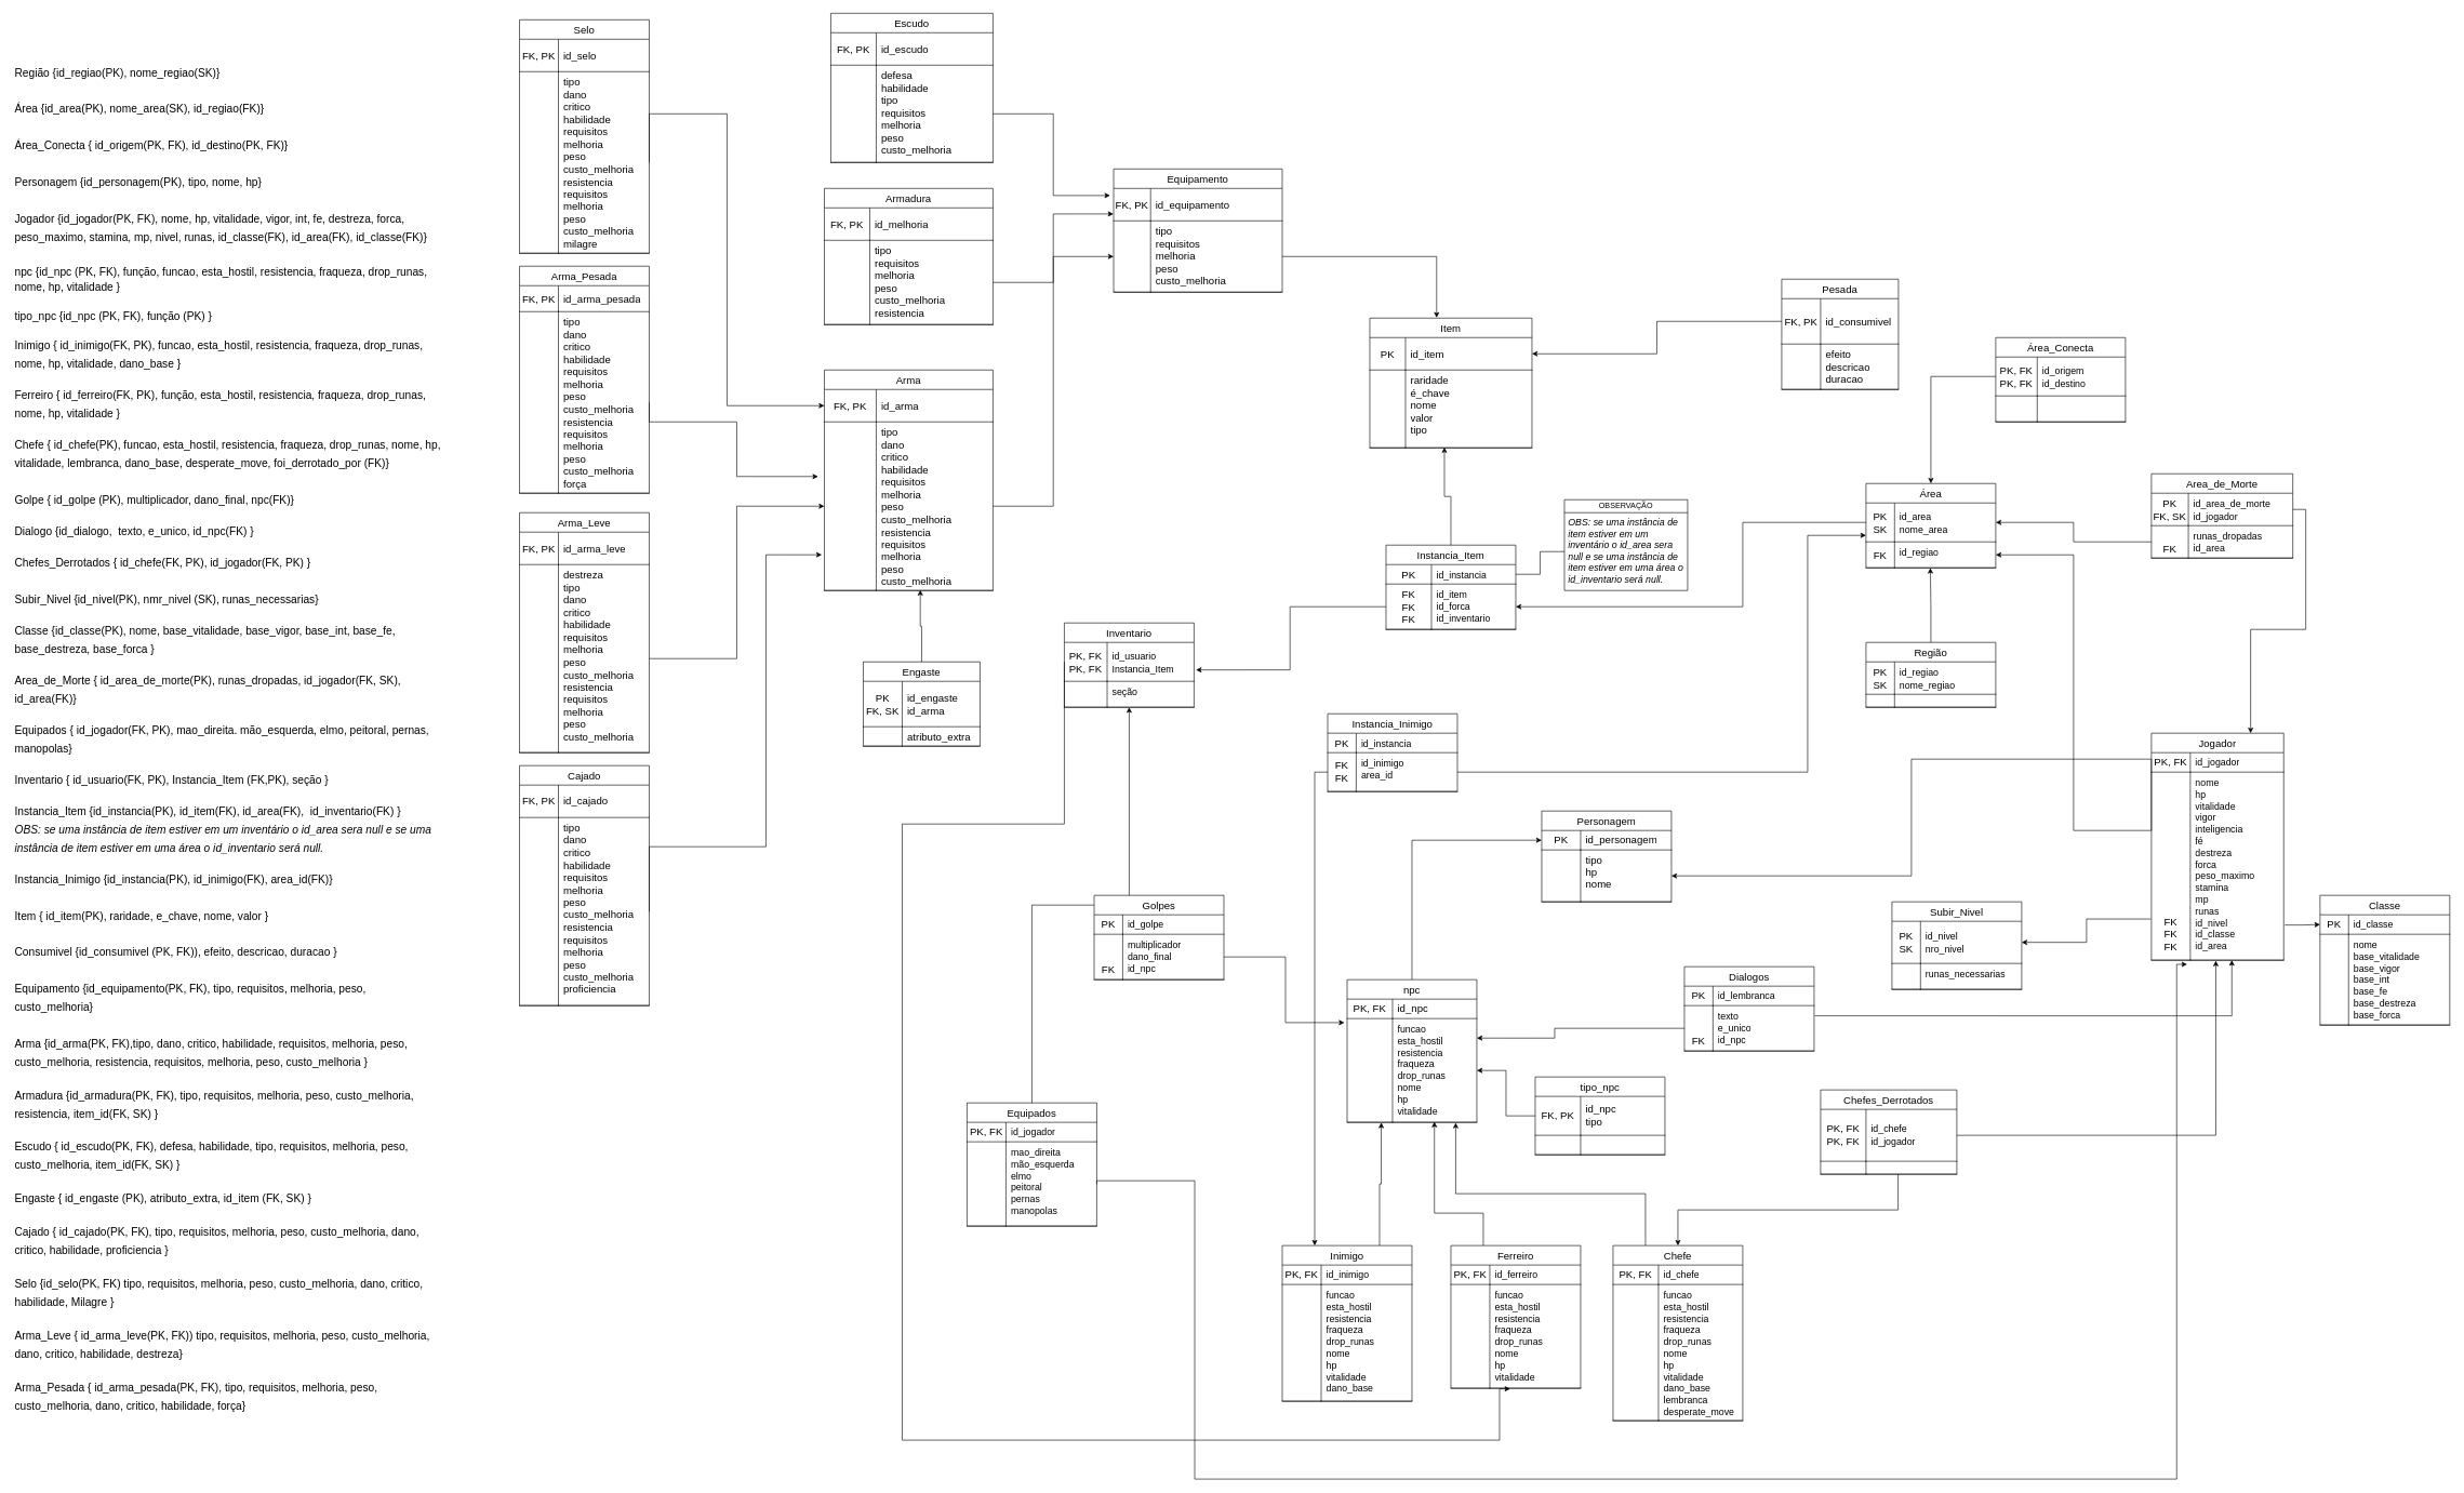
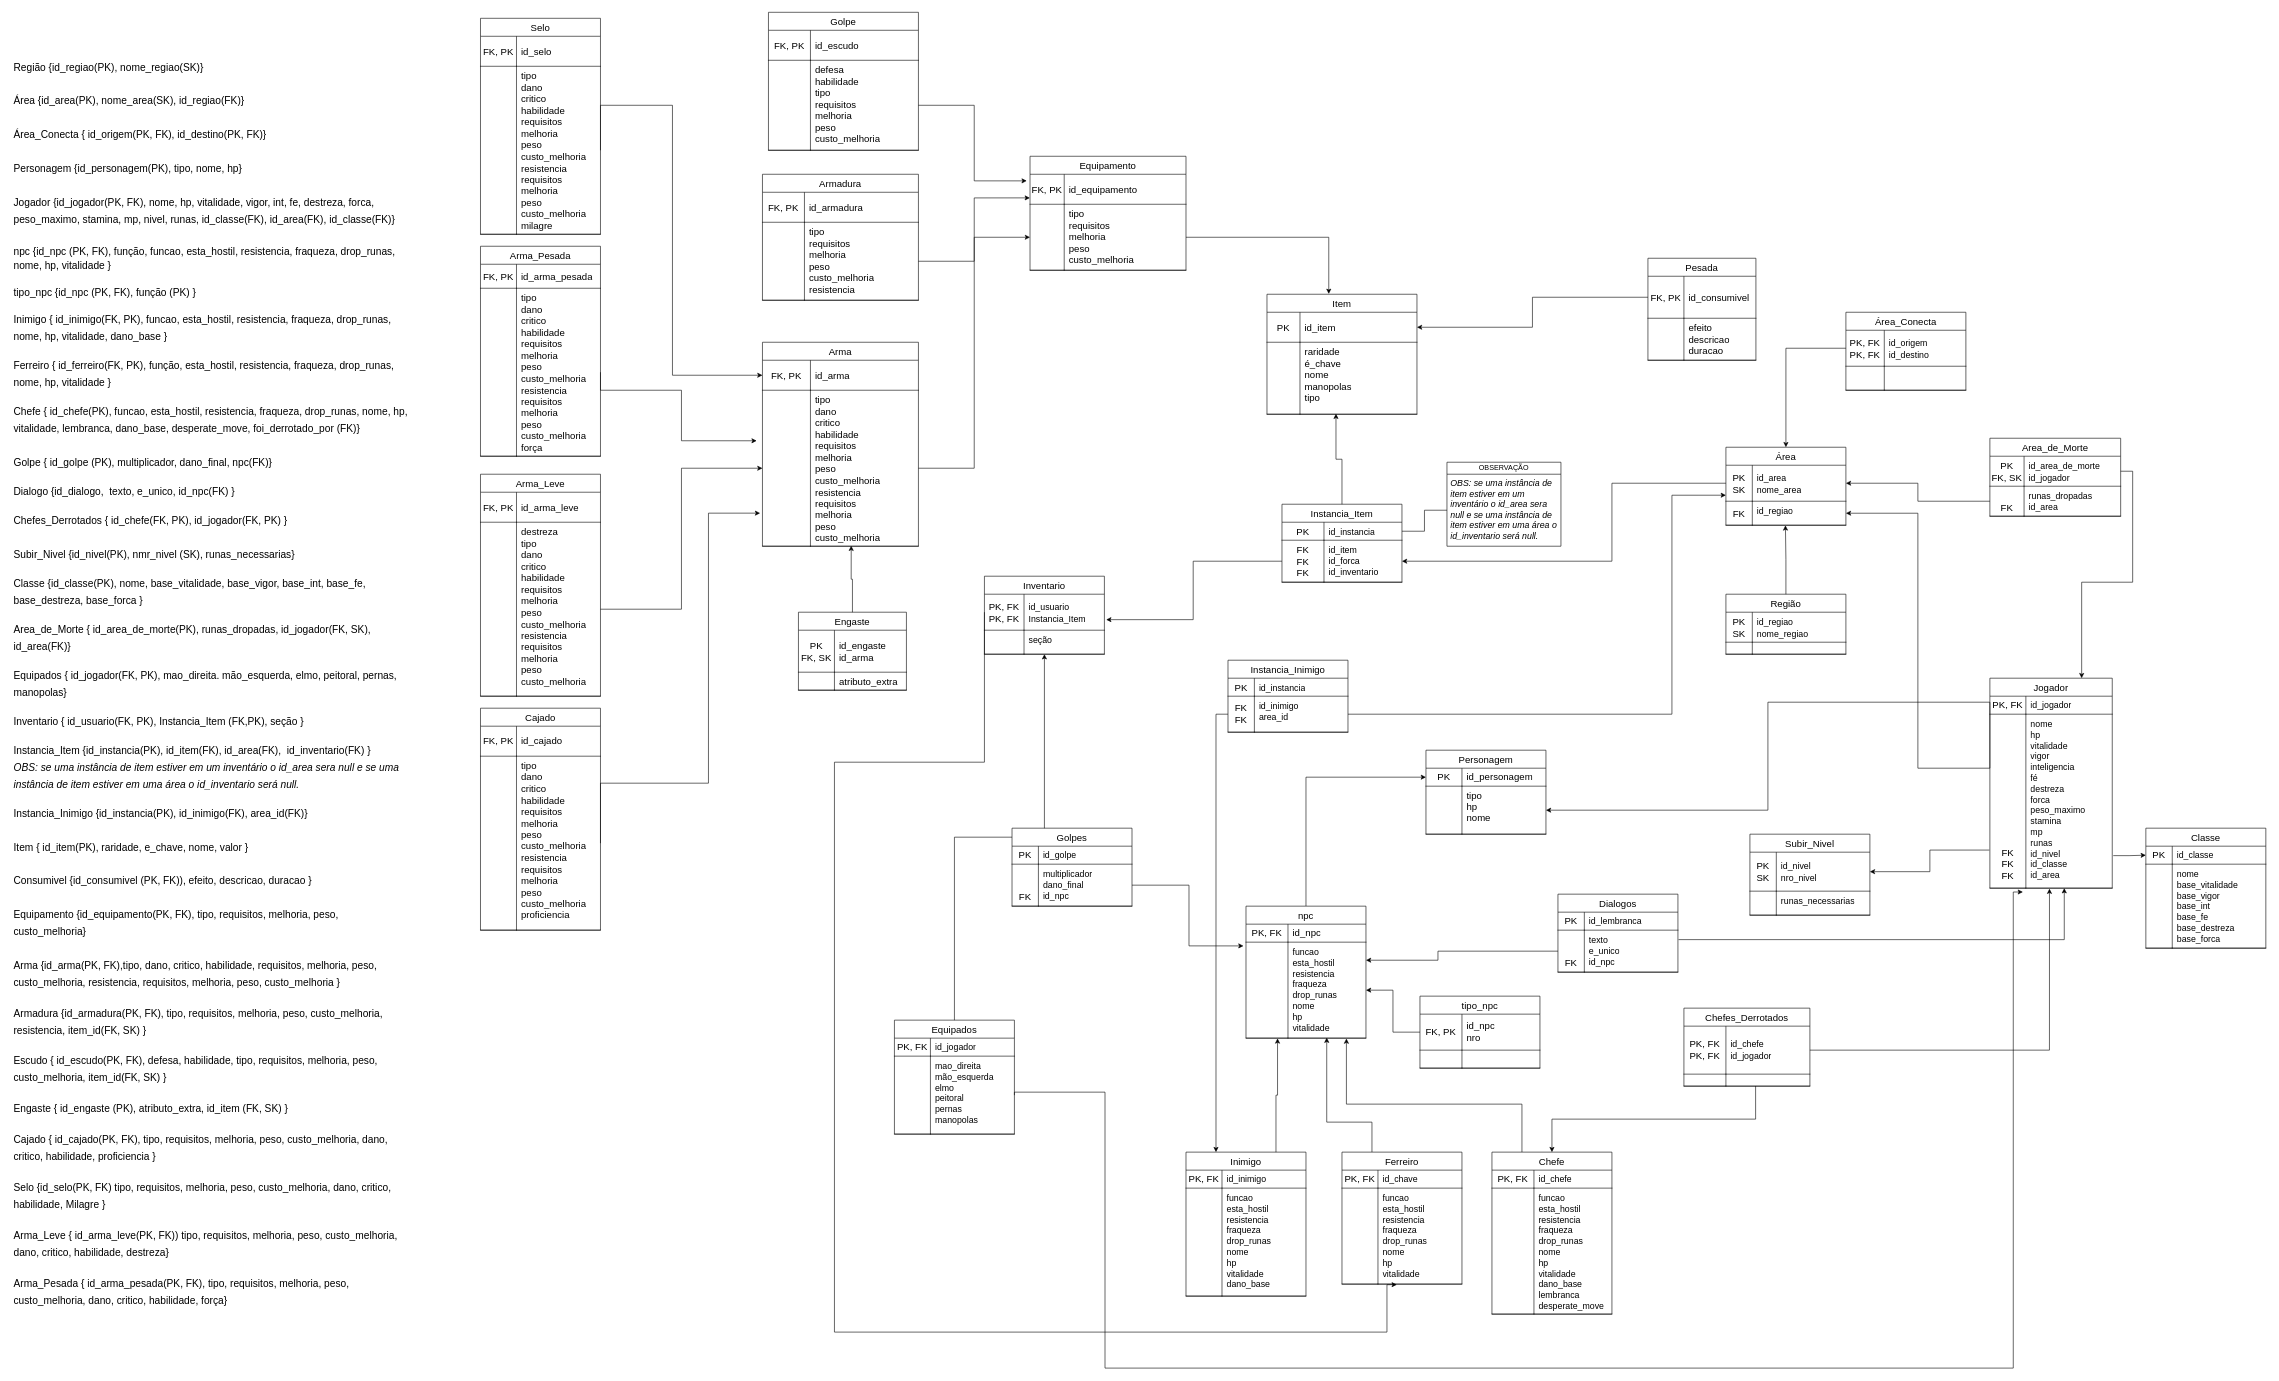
- <mxCell id="136" value="Escudo" style="shape=table;startSize=30;container=1;collapsible=0;childLayout=tableLayout;fixedRows=1;rowLines=0;fontStyle=0;strokeColor=default;fontSize=16;" parent="1" vertex="1"><mxGeometry x="1280" y="20" width="250" height="230" as="geometry" /></mxCell>
+ <mxCell id="136" value="Golpe" style="shape=table;startSize=30;container=1;collapsible=0;childLayout=tableLayout;fixedRows=1;rowLines=0;fontStyle=0;strokeColor=default;fontSize=16;" parent="1" vertex="1"><mxGeometry x="1280" y="20" width="250" height="230" as="geometry" /></mxCell>
- <mxCell id="132" value="&lt;div&gt;id_melhoria&lt;/div&gt;" style="shape=partialRectangle;html=1;whiteSpace=wrap;connectable=0;fillColor=none;top=0;left=0;bottom=0;right=0;align=left;spacingLeft=6;overflow=hidden;strokeColor=inherit;fontSize=16;horizontal=1;" parent="130" vertex="1"><mxGeometry x="70" width="190" height="50" as="geometry"><mxRectangle width="190" height="50" as="alternateBounds" /></mxGeometry></mxCell>
+ <mxCell id="132" value="&lt;div&gt;id_armadura&lt;/div&gt;" style="shape=partialRectangle;html=1;whiteSpace=wrap;connectable=0;fillColor=none;top=0;left=0;bottom=0;right=0;align=left;spacingLeft=6;overflow=hidden;strokeColor=inherit;fontSize=16;horizontal=1;" parent="130" vertex="1"><mxGeometry x="70" width="190" height="50" as="geometry"><mxRectangle width="190" height="50" as="alternateBounds" /></mxGeometry></mxCell>
- <mxCell id="221" value="&lt;div&gt;raridade&lt;/div&gt;&lt;div&gt;é_chave&lt;/div&gt;&lt;div&gt;nome&lt;/div&gt;&lt;div&gt;valor&lt;/div&gt;&lt;div&gt;tipo&lt;/div&gt;" style="shape=partialRectangle;html=1;whiteSpace=wrap;connectable=0;fillColor=none;top=1;left=0;bottom=1;right=0;align=left;spacingLeft=6;overflow=hidden;strokeColor=inherit;fontSize=16;noLabel=0;snapToPoint=0;horizontal=1;verticalAlign=top;" parent="219" vertex="1"><mxGeometry x="55" width="195" height="120" as="geometry"><mxRectangle width="195" height="120" as="alternateBounds" /></mxGeometry></mxCell>
+ <mxCell id="221" value="&lt;div&gt;raridade&lt;/div&gt;&lt;div&gt;é_chave&lt;/div&gt;&lt;div&gt;nome&lt;/div&gt;&lt;div&gt;manopolas&lt;/div&gt;&lt;div&gt;tipo&lt;/div&gt;" style="shape=partialRectangle;html=1;whiteSpace=wrap;connectable=0;fillColor=none;top=1;left=0;bottom=1;right=0;align=left;spacingLeft=6;overflow=hidden;strokeColor=inherit;fontSize=16;noLabel=0;snapToPoint=0;horizontal=1;verticalAlign=top;" parent="219" vertex="1"><mxGeometry x="55" width="195" height="120" as="geometry"><mxRectangle width="195" height="120" as="alternateBounds" /></mxGeometry></mxCell>
- <mxCell id="197" value="id_npc&lt;div&gt;tipo&lt;/div&gt;" style="shape=partialRectangle;html=1;whiteSpace=wrap;connectable=0;fillColor=none;top=0;left=0;bottom=0;right=0;align=left;spacingLeft=6;overflow=hidden;strokeColor=inherit;fontSize=16;horizontal=1;" parent="195" vertex="1"><mxGeometry x="70" width="130" height="60" as="geometry"><mxRectangle width="130" height="60" as="alternateBounds" /></mxGeometry></mxCell>
+ <mxCell id="197" value="id_npc&lt;div&gt;nro&lt;/div&gt;" style="shape=partialRectangle;html=1;whiteSpace=wrap;connectable=0;fillColor=none;top=0;left=0;bottom=0;right=0;align=left;spacingLeft=6;overflow=hidden;strokeColor=inherit;fontSize=16;horizontal=1;" parent="195" vertex="1"><mxGeometry x="70" width="130" height="60" as="geometry"><mxRectangle width="130" height="60" as="alternateBounds" /></mxGeometry></mxCell>
- <mxCell id="50" value="&lt;span id=&quot;docs-internal-guid-065b79fe-7fff-9a77-18f3-2db532187a32&quot;&gt;&lt;span style=&quot;font-size: 11pt; font-family: Arial, sans-serif; background-color: transparent; font-variant-numeric: normal; font-variant-east-asian: normal; font-variant-alternates: normal; font-variant-position: normal; vertical-align: baseline; white-space-collapse: preserve;&quot;&gt;id_ferreiro &lt;/span&gt;&lt;/span&gt;" style="shape=partialRectangle;html=1;whiteSpace=wrap;connectable=0;fillColor=none;top=0;left=0;bottom=0;right=0;align=left;spacingLeft=6;overflow=hidden;strokeColor=inherit;fontSize=16;horizontal=1;" parent="48" vertex="1"><mxGeometry x="60" width="140" height="30" as="geometry"><mxRectangle width="140" height="30" as="alternateBounds" /></mxGeometry></mxCell>
+ <mxCell id="50" value="&lt;span id=&quot;docs-internal-guid-065b79fe-7fff-9a77-18f3-2db532187a32&quot;&gt;&lt;span style=&quot;font-size: 11pt; font-family: Arial, sans-serif; background-color: transparent; font-variant-numeric: normal; font-variant-east-asian: normal; font-variant-alternates: normal; font-variant-position: normal; vertical-align: baseline; white-space-collapse: preserve;&quot;&gt;id_chave &lt;/span&gt;&lt;/span&gt;" style="shape=partialRectangle;html=1;whiteSpace=wrap;connectable=0;fillColor=none;top=0;left=0;bottom=0;right=0;align=left;spacingLeft=6;overflow=hidden;strokeColor=inherit;fontSize=16;horizontal=1;" parent="48" vertex="1"><mxGeometry x="60" width="140" height="30" as="geometry"><mxRectangle width="140" height="30" as="alternateBounds" /></mxGeometry></mxCell>
